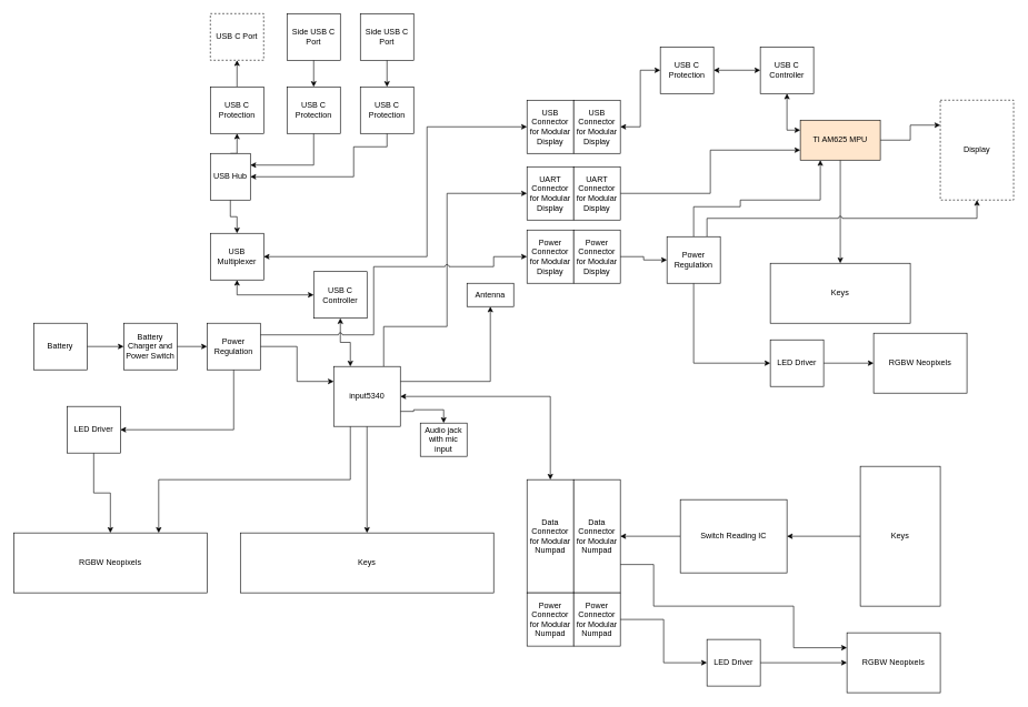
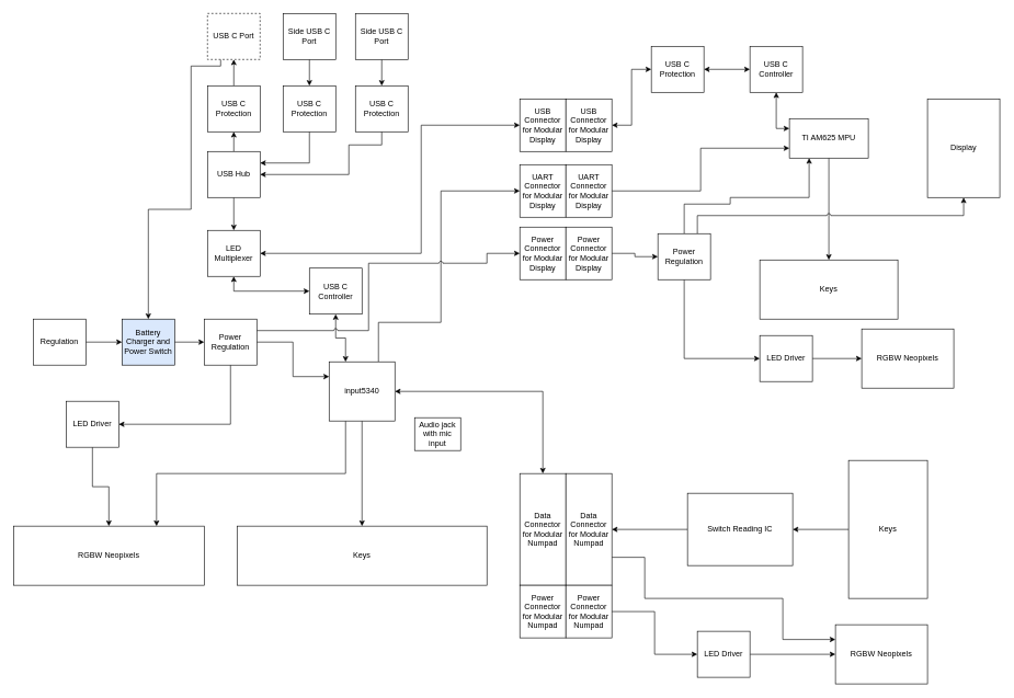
- <mxCell id="52" style="edgeStyle=orthogonalEdgeStyle;rounded=0;orthogonalLoop=1;jettySize=auto;html=1;exitX=1;exitY=0.5;exitDx=0;exitDy=0;entryX=0;entryY=0.25;entryDx=0;entryDy=0;" edge="1" parent="1" source="54" target="51"><mxGeometry relative="1" as="geometry" /></mxCell>
- <mxCell id="54" value="TI AM625 MPU" style="rounded=0;whiteSpace=wrap;html=1;fillColor=#ffe6cc;" vertex="1" parent="1"><mxGeometry x="1200" y="180" width="120" height="60" as="geometry" /></mxCell>
+ <mxCell id="54" value="TI AM625 MPU" style="rounded=0;whiteSpace=wrap;html=1;" vertex="1" parent="1"><mxGeometry x="1200" y="180" width="120" height="60" as="geometry" /></mxCell>
- <mxCell id="51" value="Display" style="rounded=0;whiteSpace=wrap;html=1;dashed=1;" vertex="1" parent="1"><mxGeometry x="1410" y="150" width="110" height="150" as="geometry" /></mxCell>
+ <mxCell id="51" value="Display" style="rounded=0;whiteSpace=wrap;html=1;" vertex="1" parent="1"><mxGeometry x="1410" y="150" width="110" height="150" as="geometry" /></mxCell>
- <mxCell id="36" value="USB Hub" style="rounded=0;whiteSpace=wrap;html=1;" vertex="1" parent="1"><mxGeometry x="315" y="230" width="60" height="70" as="geometry" /></mxCell>
+ <mxCell id="36" value="USB Hub" style="rounded=0;whiteSpace=wrap;html=1;" vertex="1" parent="1"><mxGeometry x="315" y="230" width="80" height="70" as="geometry" /></mxCell>
+ <mxCell id="15" style="edgeStyle=orthogonalEdgeStyle;rounded=0;orthogonalLoop=1;jettySize=auto;html=1;exitX=0.25;exitY=1;exitDx=0;exitDy=0;entryX=0.5;entryY=0;entryDx=0;entryDy=0;" edge="1" parent="1" source="16" target="12"><mxGeometry relative="1" as="geometry"><Array as="points"><mxPoint x="335" y="100" /><mxPoint x="290" y="100" /><mxPoint x="290" y="318" /><mxPoint x="225" y="318" /></Array></mxGeometry></mxCell>
- <mxCell id="56" value="USB Multiplexer" style="rounded=0;whiteSpace=wrap;html=1;" vertex="1" parent="1"><mxGeometry x="315" y="350" width="80" height="70" as="geometry" /></mxCell>
+ <mxCell id="56" value="LED Multiplexer" style="rounded=0;whiteSpace=wrap;html=1;" vertex="1" parent="1"><mxGeometry x="315" y="350" width="80" height="70" as="geometry" /></mxCell>
- <mxCell id="10" value="Antenna" style="rounded=0;whiteSpace=wrap;html=1;" vertex="1" parent="1"><mxGeometry x="700" y="425" width="70" height="35" as="geometry" /></mxCell>
- <mxCell id="14" value="Battery" style="rounded=0;whiteSpace=wrap;html=1;" vertex="1" parent="1"><mxGeometry x="50" y="485" width="80" height="70" as="geometry" /></mxCell>
+ <mxCell id="14" value="Regulation" style="rounded=0;whiteSpace=wrap;html=1;" vertex="1" parent="1"><mxGeometry x="50" y="485" width="80" height="70" as="geometry" /></mxCell>
- <mxCell id="12" value="Battery Charger and Power Switch" style="rounded=0;whiteSpace=wrap;html=1;" vertex="1" parent="1"><mxGeometry x="185" y="485" width="80" height="70" as="geometry" /></mxCell>
+ <mxCell id="12" value="Battery Charger and Power Switch" style="rounded=0;whiteSpace=wrap;html=1;fillColor=#dae8fc;" vertex="1" parent="1"><mxGeometry x="185" y="485" width="80" height="70" as="geometry" /></mxCell>
- <mxCell id="2" style="edgeStyle=orthogonalEdgeStyle;rounded=0;orthogonalLoop=1;jettySize=auto;html=1;exitX=1;exitY=0.25;exitDx=0;exitDy=0;entryX=0.5;entryY=1;entryDx=0;entryDy=0;" edge="1" parent="1" source="9" target="10"><mxGeometry relative="1" as="geometry" /></mxCell>
- <mxCell id="6" style="edgeStyle=orthogonalEdgeStyle;rounded=0;orthogonalLoop=1;jettySize=auto;html=1;exitX=1;exitY=0.75;exitDx=0;exitDy=0;entryX=0.5;entryY=0;entryDx=0;entryDy=0;" edge="1" parent="1" source="9" target="30"><mxGeometry relative="1" as="geometry" /></mxCell>
- <mxCell id="73" value="Switch Reading IC" style="rounded=0;whiteSpace=wrap;html=1;" vertex="1" parent="1"><mxGeometry x="1020" y="750" width="160" height="110" as="geometry" /></mxCell>
+ <mxCell id="73" value="Switch Reading IC" style="rounded=0;whiteSpace=wrap;html=1;" vertex="1" parent="1"><mxGeometry x="1045" y="750" width="160" height="110" as="geometry" /></mxCell>
